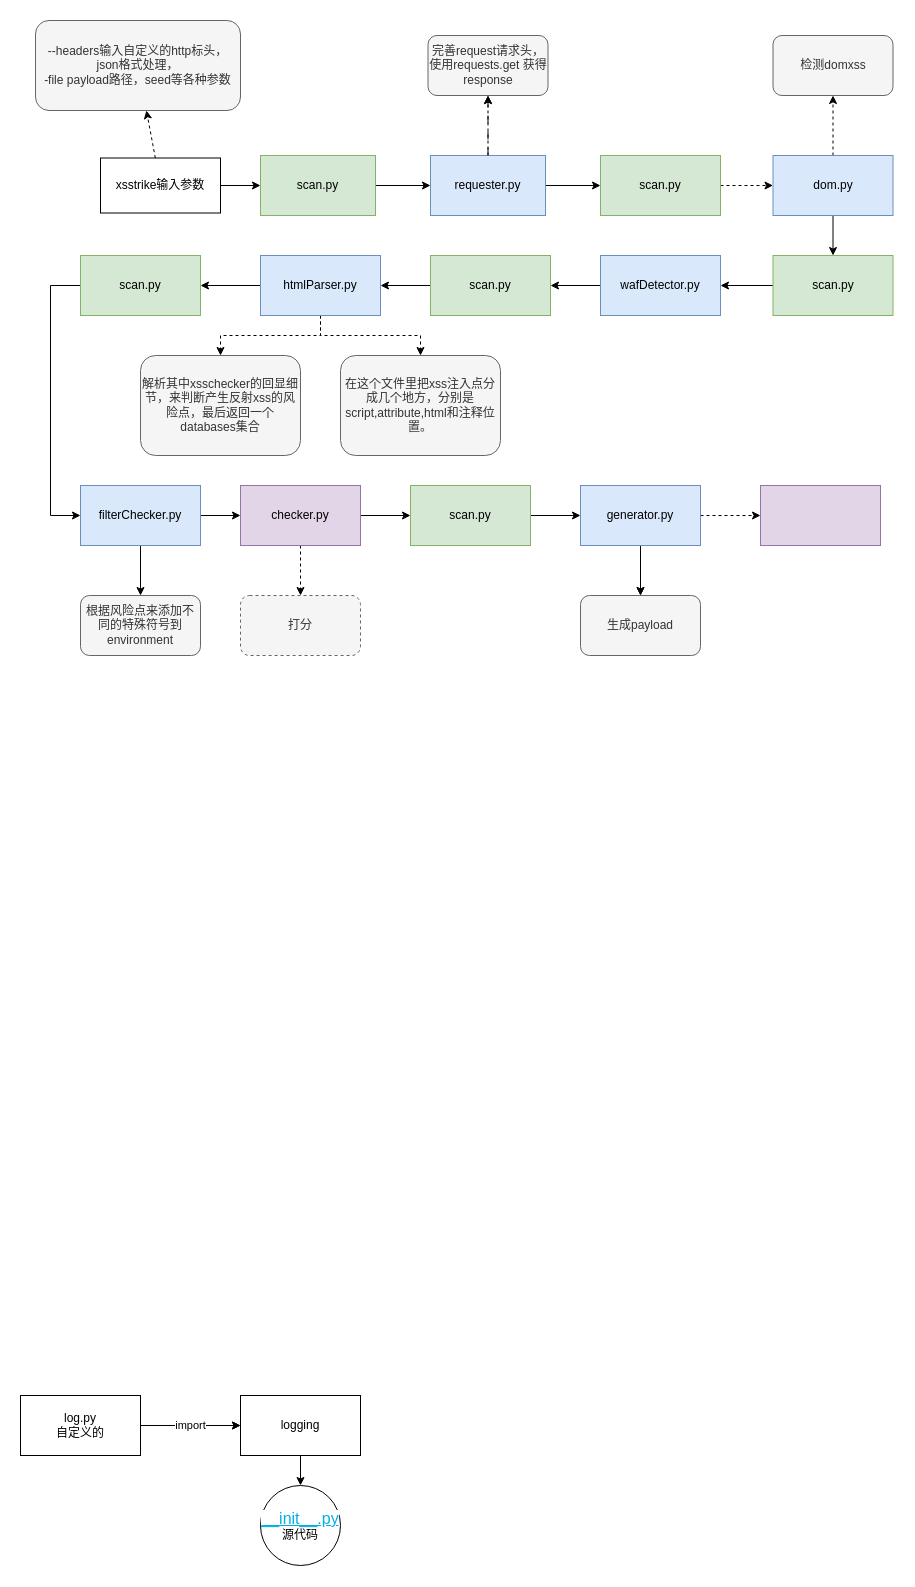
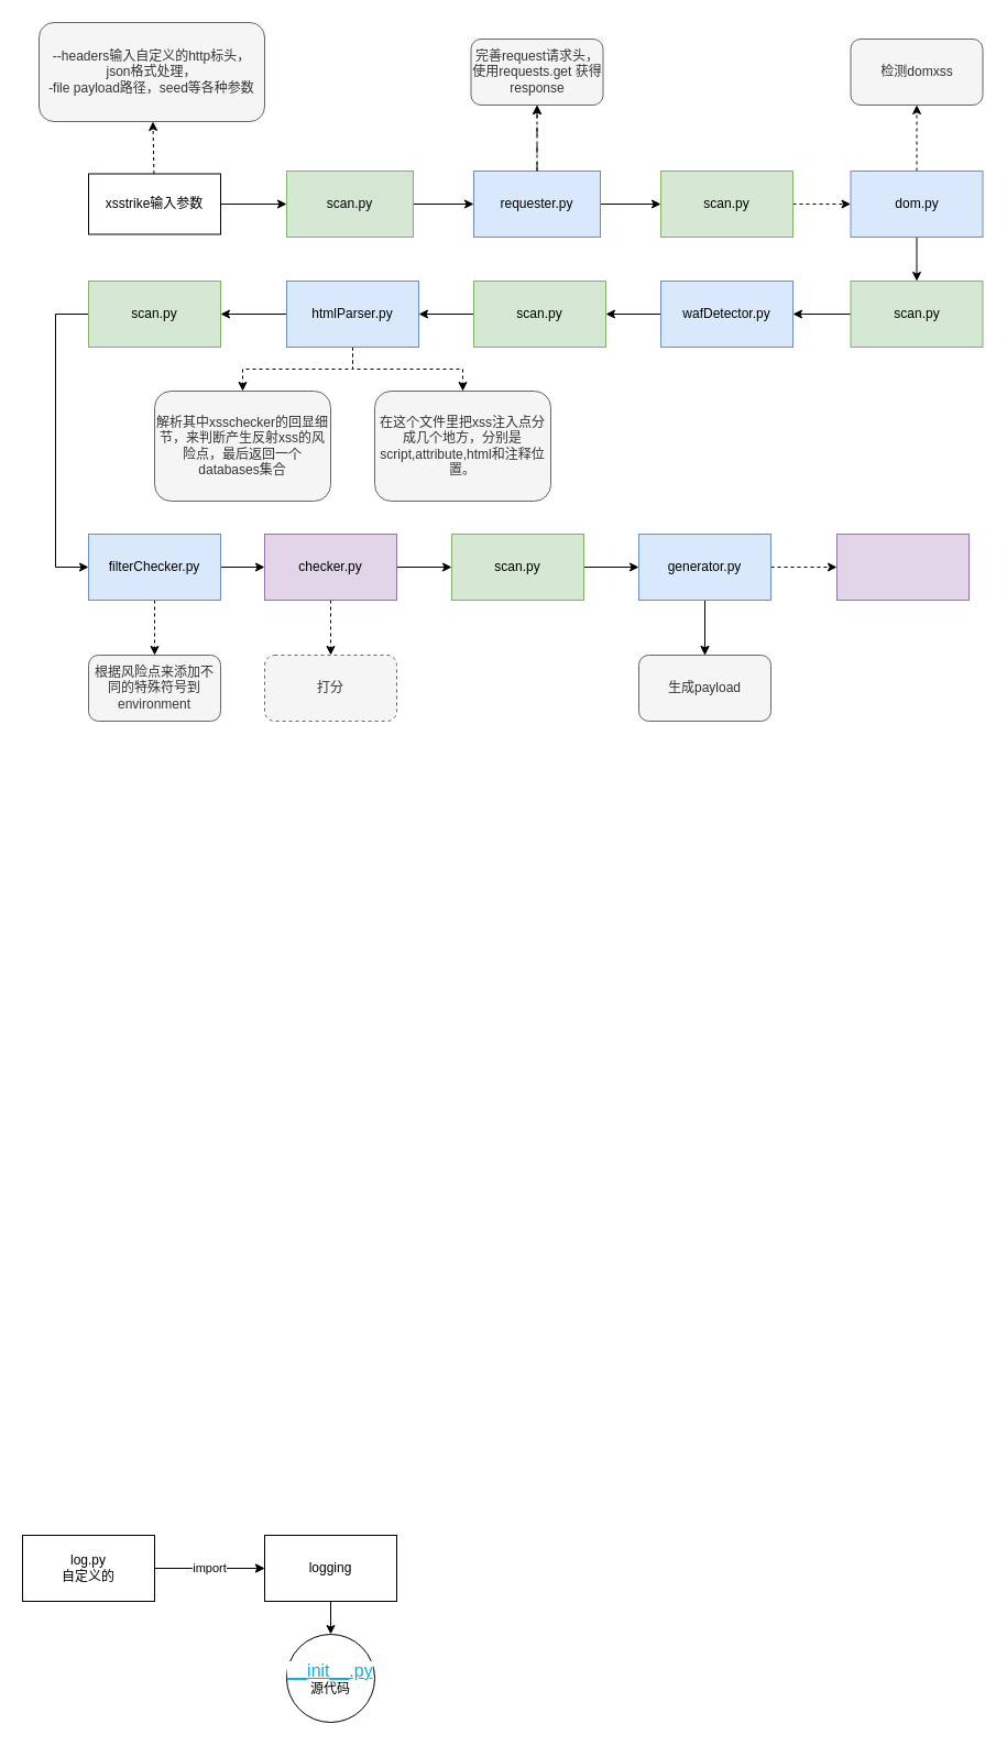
- <mxCell id="3" value="xsstrike输入参数" style="whiteSpace=wrap;html=1;rounded=0;" parent="1" vertex="1"><mxGeometry x="100" y="157.5" width="120" height="55" as="geometry" /></mxCell>
+ <mxCell id="3" value="xsstrike输入参数" style="whiteSpace=wrap;html=1;rounded=0;" parent="1" vertex="1"><mxGeometry x="80" y="157.5" width="120" height="55" as="geometry" /></mxCell>
- <mxCell id="41" value="" style="edgeStyle=orthogonalEdgeStyle;rounded=0;orthogonalLoop=1;jettySize=auto;html=1;dashed=0;" edge="1" parent="1" source="42" target="47"><mxGeometry relative="1" as="geometry" /></mxCell>
+ <mxCell id="41" value="" style="edgeStyle=orthogonalEdgeStyle;rounded=0;orthogonalLoop=1;jettySize=auto;html=1;dashed=1;" edge="1" parent="1" source="42" target="47"><mxGeometry relative="1" as="geometry" /></mxCell>
